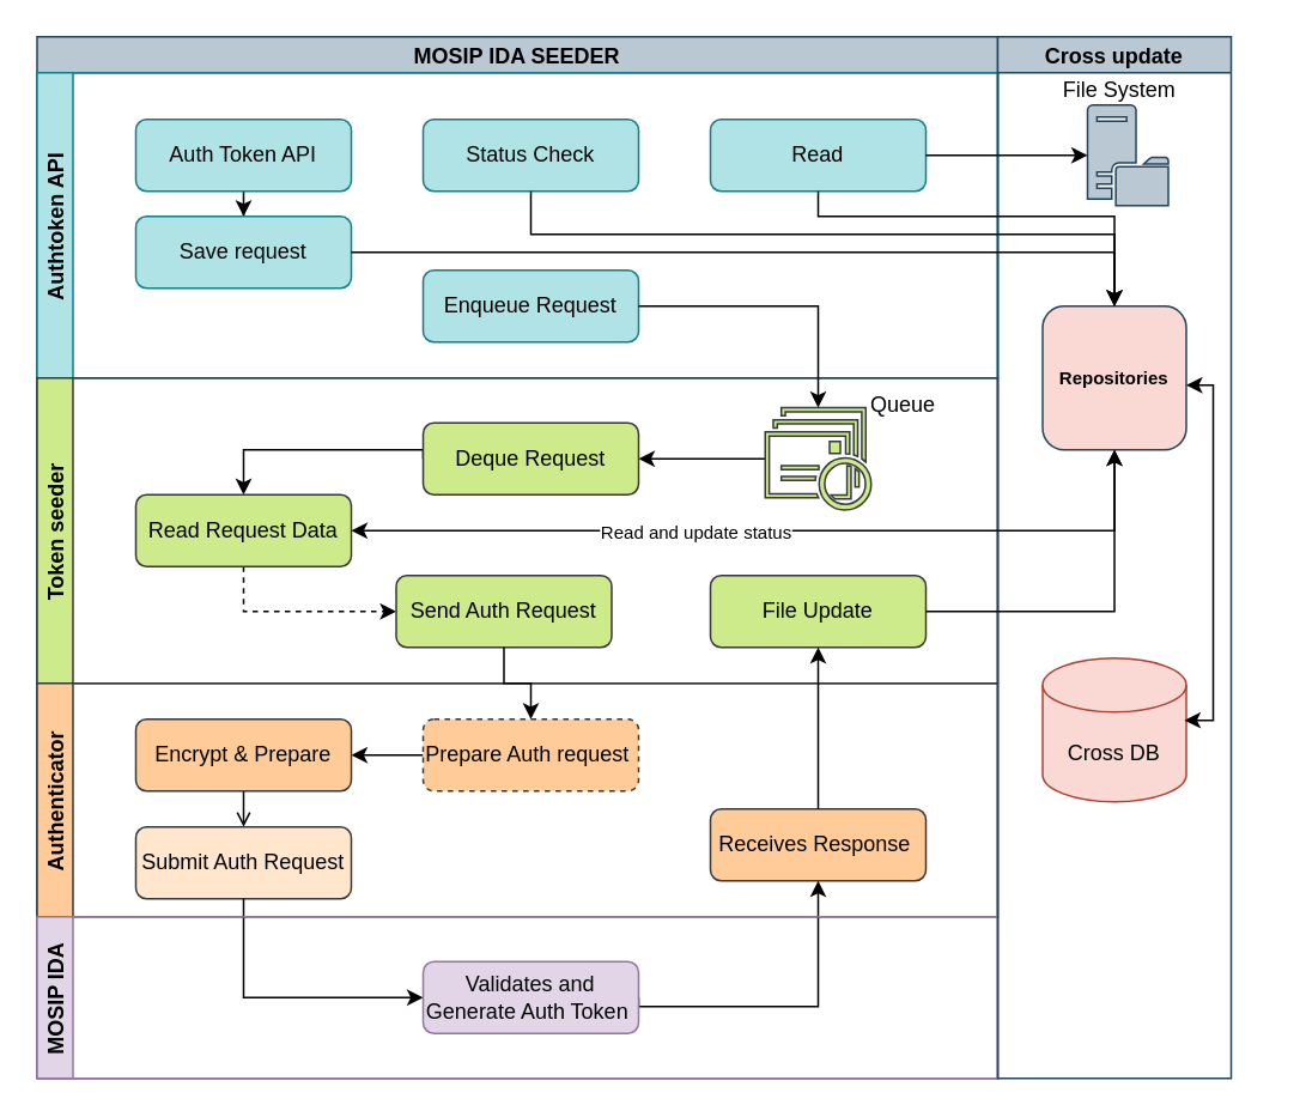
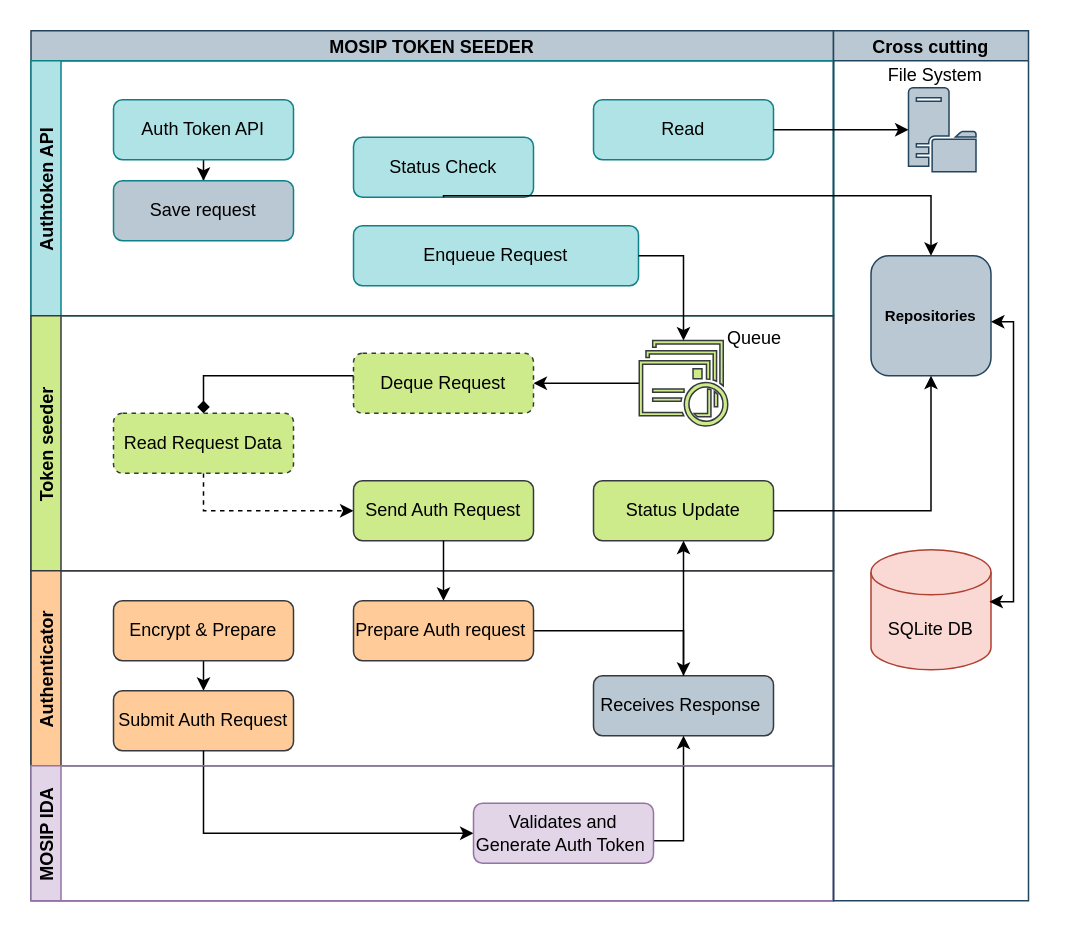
- <mxCell id="2" value="MOSIP IDA SEEDER" style="swimlane;childLayout=stackLayout;resizeParent=1;resizeParentMax=0;horizontal=1;startSize=20;horizontalStack=0;fillColor=#bac8d3;strokeColor=#23445d;" parent="1" vertex="1"><mxGeometry x="20" y="20" width="535" height="580" as="geometry"><mxRectangle x="50" y="10" width="70" height="30" as="alternateBounds" /></mxGeometry></mxCell>
+ <mxCell id="2" value="MOSIP TOKEN SEEDER" style="swimlane;childLayout=stackLayout;resizeParent=1;resizeParentMax=0;horizontal=1;startSize=20;horizontalStack=0;fillColor=#bac8d3;strokeColor=#23445d;" parent="1" vertex="1"><mxGeometry x="20" y="20" width="535" height="580" as="geometry"><mxRectangle x="50" y="10" width="70" height="30" as="alternateBounds" /></mxGeometry></mxCell>
- <mxCell id="34" value="Cross update" style="swimlane;startSize=20;fillStyle=auto;fillColor=#bac8d3;swimlaneFillColor=none;labelBackgroundColor=none;strokeColor=#23445d;" parent="1" vertex="1"><mxGeometry x="555" y="20" width="130" height="580" as="geometry" /></mxCell>
+ <mxCell id="34" value="Cross cutting" style="swimlane;startSize=20;fillStyle=auto;fillColor=#bac8d3;swimlaneFillColor=none;labelBackgroundColor=none;strokeColor=#23445d;" parent="1" vertex="1"><mxGeometry x="555" y="20" width="130" height="580" as="geometry" /></mxCell>
- <mxCell id="6" value="Status Check" style="rounded=1;whiteSpace=wrap;html=1;fillColor=#b0e3e6;strokeColor=#0e8088;" parent="3" vertex="1"><mxGeometry x="215" y="26" width="120" height="40" as="geometry" /></mxCell>
+ <mxCell id="6" value="Status Check" style="rounded=1;whiteSpace=wrap;html=1;fillColor=#b0e3e6;strokeColor=#0e8088;" parent="3" vertex="1"><mxGeometry x="215" y="51" width="120" height="40" as="geometry" /></mxCell>
- <mxCell id="44" style="edgeStyle=orthogonalEdgeStyle;rounded=0;orthogonalLoop=1;jettySize=auto;html=1;entryX=0.5;entryY=0;entryDx=0;entryDy=0;fontSize=10;fontColor=#000000;startArrow=none;startFill=0;endArrow=classic;endFill=1;exitX=0.5;exitY=1;exitDx=0;exitDy=0;" parent="1" source="7" target="35" edge="1"><mxGeometry relative="1" as="geometry"><Array as="points"><mxPoint x="510" y="120" /><mxPoint x="705" y="120" /></Array></mxGeometry></mxCell>
- <mxCell id="8" value="Save request" style="rounded=1;whiteSpace=wrap;html=1;fillColor=#b0e3e6;strokeColor=#0e8088;" parent="3" vertex="1"><mxGeometry x="55" y="80" width="120" height="40" as="geometry" /></mxCell>
+ <mxCell id="8" value="Save request" style="rounded=1;whiteSpace=wrap;html=1;fillColor=#bac8d3;strokeColor=#0e8088;" parent="3" vertex="1"><mxGeometry x="55" y="80" width="120" height="40" as="geometry" /></mxCell>
- <mxCell id="40" style="edgeStyle=orthogonalEdgeStyle;rounded=0;orthogonalLoop=1;jettySize=auto;html=1;fontSize=10;fontColor=#000000;startArrow=none;startFill=0;endArrow=classic;endFill=1;entryX=0.5;entryY=0;entryDx=0;entryDy=0;" parent="1" source="8" target="35" edge="1"><mxGeometry relative="1" as="geometry"><mxPoint x="270" y="280" as="targetPoint" /><Array as="points"><mxPoint x="620" y="140" /></Array></mxGeometry></mxCell>
- <mxCell id="9" value="Enqueue Request" style="rounded=1;whiteSpace=wrap;html=1;fillColor=#b0e3e6;strokeColor=#0e8088;" parent="3" vertex="1"><mxGeometry x="215" y="110" width="120" height="40" as="geometry" /></mxCell>
+ <mxCell id="9" value="Enqueue Request" style="rounded=1;whiteSpace=wrap;html=1;fillColor=#b0e3e6;strokeColor=#0e8088;" parent="3" vertex="1"><mxGeometry x="215" y="110" width="190" height="40" as="geometry" /></mxCell>
- <mxCell id="35" value="Repositories" style="rounded=1;whiteSpace=wrap;html=1;fontSize=10;fontStyle=1;fillColor=#fad9d5;strokeColor=#23445d;" parent="34" vertex="1"><mxGeometry x="25" y="150" width="80" height="80" as="geometry" /></mxCell>
+ <mxCell id="35" value="Repositories" style="rounded=1;whiteSpace=wrap;html=1;fontSize=10;fontStyle=1;fillColor=#bac8d3;strokeColor=#23445d;" parent="34" vertex="1"><mxGeometry x="25" y="150" width="80" height="80" as="geometry" /></mxCell>
- <mxCell id="13" value="Deque Request" style="rounded=1;whiteSpace=wrap;html=1;fillColor=#cdeb8b;strokeColor=#36393d;" parent="10" vertex="1"><mxGeometry x="215" y="25" width="120" height="40" as="geometry" /></mxCell>
+ <mxCell id="13" value="Deque Request" style="rounded=1;whiteSpace=wrap;html=1;fillColor=#cdeb8b;strokeColor=#36393d;dashed=1;" parent="10" vertex="1"><mxGeometry x="215" y="25" width="120" height="40" as="geometry" /></mxCell>
- <mxCell id="12" style="edgeStyle=orthogonalEdgeStyle;rounded=0;orthogonalLoop=1;jettySize=auto;html=1;fontSize=10;fontColor=#000000;startArrow=none;startFill=0;endArrow=classic;endFill=1;exitX=0;exitY=0.5;exitDx=0;exitDy=0;entryX=0.5;entryY=0;entryDx=0;entryDy=0;" parent="10" source="13" target="15" edge="1"><mxGeometry relative="1" as="geometry"><mxPoint x="121" y="50" as="targetPoint" /><Array as="points"><mxPoint x="115" y="40" /></Array></mxGeometry></mxCell>
+ <mxCell id="12" style="edgeStyle=orthogonalEdgeStyle;rounded=0;orthogonalLoop=1;jettySize=auto;html=1;fontSize=10;fontColor=#000000;startArrow=none;startFill=0;endArrow=diamond;endFill=1;exitX=0;exitY=0.5;exitDx=0;exitDy=0;entryX=0.5;entryY=0;entryDx=0;entryDy=0;" parent="10" source="13" target="15" edge="1"><mxGeometry relative="1" as="geometry"><mxPoint x="121" y="50" as="targetPoint" /><Array as="points"><mxPoint x="115" y="40" /></Array></mxGeometry></mxCell>
- <mxCell id="15" value="Read Request Data" style="rounded=1;whiteSpace=wrap;html=1;fillColor=#cdeb8b;strokeColor=#36393d;" parent="10" vertex="1"><mxGeometry x="55" y="65" width="120" height="40" as="geometry" /></mxCell>
+ <mxCell id="15" value="Read Request Data" style="rounded=1;whiteSpace=wrap;html=1;fillColor=#cdeb8b;strokeColor=#36393d;dashed=1;" parent="10" vertex="1"><mxGeometry x="55" y="65" width="120" height="40" as="geometry" /></mxCell>
- <mxCell id="41" style="edgeStyle=orthogonalEdgeStyle;rounded=0;orthogonalLoop=1;jettySize=auto;html=1;fontSize=10;fontColor=#000000;startArrow=classic;startFill=1;endArrow=classic;endFill=1;entryX=1;entryY=0.5;entryDx=0;entryDy=0;exitX=0.5;exitY=1;exitDx=0;exitDy=0;" parent="1" target="15" edge="1" source="35"><mxGeometry relative="1" as="geometry"><mxPoint x="710" y="250" as="sourcePoint" /><mxPoint x="210" y="380" as="targetPoint" /><Array as="points"><mxPoint x="620" y="295" /></Array></mxGeometry></mxCell>
- <mxCell id="42" value="Read and update status" style="edgeLabel;html=1;align=center;verticalAlign=middle;resizable=0;points=[];fontSize=10;fontColor=#000000;" parent="41" vertex="1" connectable="0"><mxGeometry x="-0.085" y="-1" relative="1" as="geometry"><mxPoint x="-64" y="1" as="offset" /></mxGeometry></mxCell>
- <mxCell id="16" value="Send Auth Request" style="whiteSpace=wrap;html=1;rounded=1;fillColor=#cdeb8b;strokeColor=#36393d;" parent="10" vertex="1"><mxGeometry x="200" y="110" width="120" height="40" as="geometry" /></mxCell>
+ <mxCell id="16" value="Send Auth Request" style="whiteSpace=wrap;html=1;rounded=1;fillColor=#cdeb8b;strokeColor=#36393d;" parent="10" vertex="1"><mxGeometry x="215" y="110" width="120" height="40" as="geometry" /></mxCell>
- <mxCell id="17" value="File Update" style="whiteSpace=wrap;html=1;rounded=1;fillColor=#cdeb8b;strokeColor=#36393d;" parent="10" vertex="1"><mxGeometry x="375" y="110" width="120" height="40" as="geometry" /></mxCell>
+ <mxCell id="17" value="Status Update" style="whiteSpace=wrap;html=1;rounded=1;fillColor=#cdeb8b;strokeColor=#36393d;" parent="10" vertex="1"><mxGeometry x="375" y="110" width="120" height="40" as="geometry" /></mxCell>
- <mxCell id="36" value="Cross DB" style="shape=cylinder3;whiteSpace=wrap;html=1;boundedLbl=1;backgroundOutline=1;size=15;fillColor=#fad9d5;strokeColor=#ae4132;" parent="34" vertex="1"><mxGeometry x="25" y="346" width="80" height="80" as="geometry" /></mxCell>
+ <mxCell id="36" value="SQLite DB" style="shape=cylinder3;whiteSpace=wrap;html=1;boundedLbl=1;backgroundOutline=1;size=15;fillColor=#fad9d5;strokeColor=#ae4132;" parent="34" vertex="1"><mxGeometry x="25" y="346" width="80" height="80" as="geometry" /></mxCell>
- <mxCell id="21" style="edgeStyle=orthogonalEdgeStyle;rounded=0;orthogonalLoop=1;jettySize=auto;html=1;entryX=1;entryY=0.5;entryDx=0;entryDy=0;fontSize=10;fontColor=#000000;startArrow=none;startFill=0;endArrow=classic;endFill=1;" parent="20" source="22" target="24" edge="1"><mxGeometry relative="1" as="geometry" /></mxCell>
+ <mxCell id="21" style="edgeStyle=orthogonalEdgeStyle;rounded=0;orthogonalLoop=1;jettySize=auto;html=1;fontSize=10;fontColor=#000000;startArrow=none;startFill=0;endArrow=classic;endFill=1;" parent="20" source="22" target="26" edge="1"><mxGeometry relative="1" as="geometry" /></mxCell>
- <mxCell id="22" value="Prepare Auth request&amp;nbsp;" style="rounded=1;whiteSpace=wrap;html=1;fillColor=#ffcc99;strokeColor=#36393d;dashed=1;" parent="20" vertex="1"><mxGeometry x="215" y="20" width="120" height="40" as="geometry" /></mxCell>
+ <mxCell id="22" value="Prepare Auth request&amp;nbsp;" style="rounded=1;whiteSpace=wrap;html=1;fillColor=#ffcc99;strokeColor=#36393d;" parent="20" vertex="1"><mxGeometry x="215" y="20" width="120" height="40" as="geometry" /></mxCell>
- <mxCell id="23" value="" style="edgeStyle=orthogonalEdgeStyle;rounded=0;orthogonalLoop=1;jettySize=auto;html=1;fontSize=10;fontColor=#000000;startArrow=none;startFill=0;endArrow=open;endFill=1;entryX=0.5;entryY=0;entryDx=0;entryDy=0;exitX=0.5;exitY=1;exitDx=0;exitDy=0;" parent="20" source="24" target="25" edge="1"><mxGeometry relative="1" as="geometry" /></mxCell>
+ <mxCell id="23" value="" style="edgeStyle=orthogonalEdgeStyle;rounded=0;orthogonalLoop=1;jettySize=auto;html=1;fontSize=10;fontColor=#000000;startArrow=none;startFill=0;endArrow=classic;endFill=1;entryX=0.5;entryY=0;entryDx=0;entryDy=0;exitX=0.5;exitY=1;exitDx=0;exitDy=0;" parent="20" source="24" target="25" edge="1"><mxGeometry relative="1" as="geometry" /></mxCell>
- <mxCell id="26" value="Receives Response&amp;nbsp;" style="rounded=1;whiteSpace=wrap;html=1;fillColor=#ffcc99;strokeColor=#36393d;" parent="20" vertex="1"><mxGeometry x="375" y="70" width="120" height="40" as="geometry" /></mxCell>
+ <mxCell id="26" value="Receives Response&amp;nbsp;" style="rounded=1;whiteSpace=wrap;html=1;fillColor=#bac8d3;strokeColor=#36393d;" parent="20" vertex="1"><mxGeometry x="375" y="70" width="120" height="40" as="geometry" /></mxCell>
- <mxCell id="25" value="Submit Auth Request" style="rounded=1;whiteSpace=wrap;html=1;fillColor=#ffe6cc;strokeColor=#36393d;" parent="20" vertex="1"><mxGeometry x="55" y="80" width="120" height="40" as="geometry" /></mxCell>
+ <mxCell id="25" value="Submit Auth Request" style="rounded=1;whiteSpace=wrap;html=1;fillColor=#ffcc99;strokeColor=#36393d;" parent="20" vertex="1"><mxGeometry x="55" y="80" width="120" height="40" as="geometry" /></mxCell>
- <mxCell id="33" value="Validates and Generate Auth Token&amp;nbsp;" style="rounded=1;whiteSpace=wrap;html=1;fillColor=#e1d5e7;strokeColor=#9673a6;" parent="32" vertex="1"><mxGeometry x="215" y="25" width="120" height="40" as="geometry" /></mxCell>
+ <mxCell id="33" value="Validates and Generate Auth Token&amp;nbsp;" style="rounded=1;whiteSpace=wrap;html=1;fillColor=#e1d5e7;strokeColor=#9673a6;" parent="32" vertex="1"><mxGeometry x="295" y="25" width="120" height="40" as="geometry" /></mxCell>
